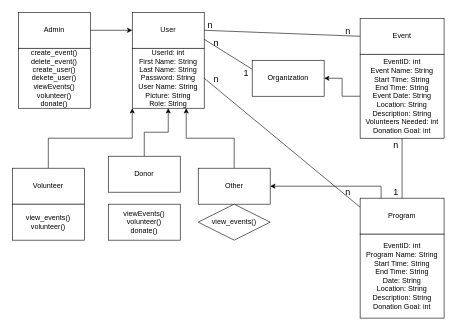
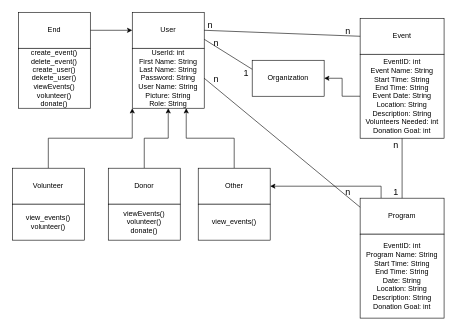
- <mxCell id="14" value="Admin" style="rounded=0;whiteSpace=wrap;html=1;" vertex="1" parent="1"><mxGeometry x="30" y="20" width="120" height="60" as="geometry" /></mxCell>
+ <mxCell id="14" value="End" style="rounded=0;whiteSpace=wrap;html=1;" vertex="1" parent="1"><mxGeometry x="30" y="20" width="120" height="60" as="geometry" /></mxCell>
- <mxCell id="7" value="Donor" style="rounded=0;whiteSpace=wrap;html=1;" vertex="1" parent="1"><mxGeometry x="180" y="260" width="120" height="60" as="geometry" /></mxCell>
+ <mxCell id="7" value="Donor" style="rounded=0;whiteSpace=wrap;html=1;" vertex="1" parent="1"><mxGeometry x="180" y="280" width="120" height="60" as="geometry" /></mxCell>
- <mxCell id="10" value="view_events()" style="rhombus;whiteSpace=wrap;html=1;" vertex="1" parent="1"><mxGeometry x="330" y="340" width="120" height="60" as="geometry" /></mxCell>
+ <mxCell id="10" value="view_events()" style="rounded=0;whiteSpace=wrap;html=1;" vertex="1" parent="1"><mxGeometry x="330" y="340" width="120" height="60" as="geometry" /></mxCell>
